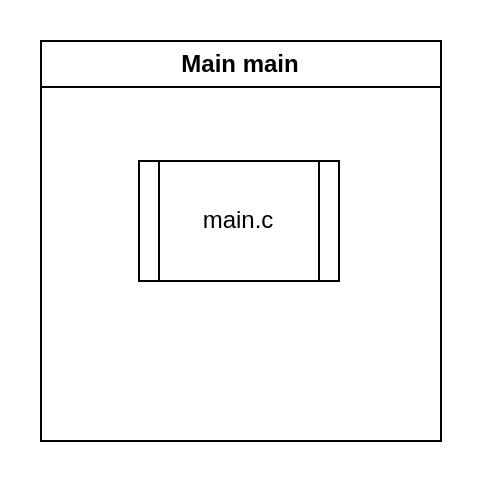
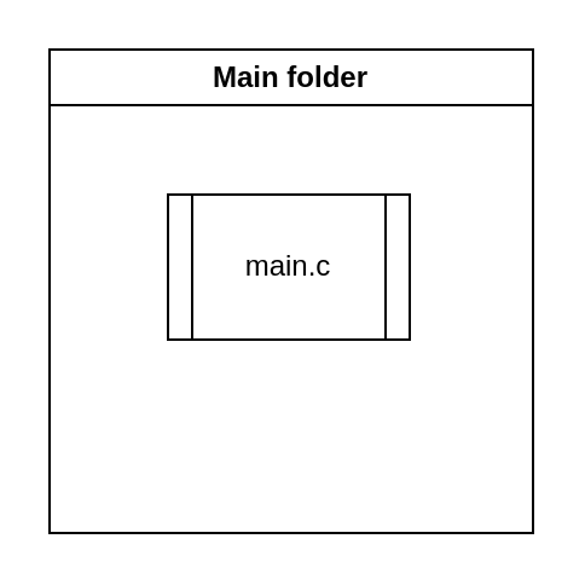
- <mxCell id="2" value="Main main" style="swimlane;whiteSpace=wrap;html=1;" vertex="1" parent="1"><mxGeometry x="20" y="20" width="200" height="200" as="geometry" /></mxCell>
+ <mxCell id="2" value="Main folder" style="swimlane;whiteSpace=wrap;html=1;" vertex="1" parent="1"><mxGeometry x="20" y="20" width="200" height="200" as="geometry" /></mxCell>
